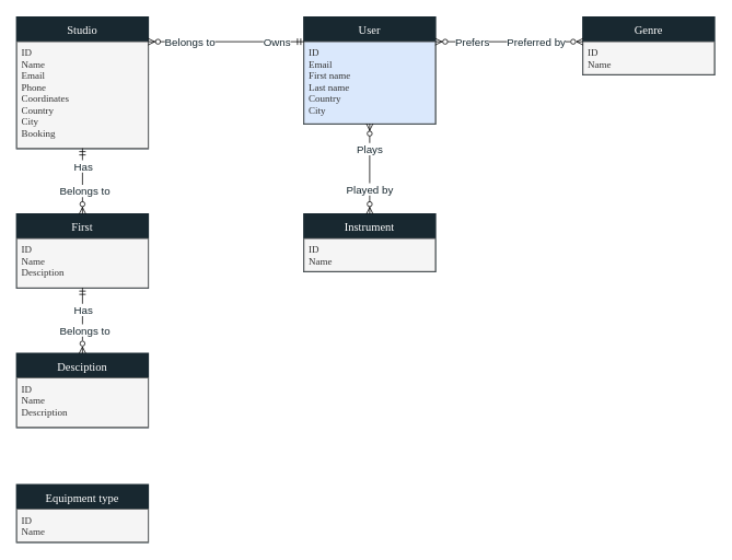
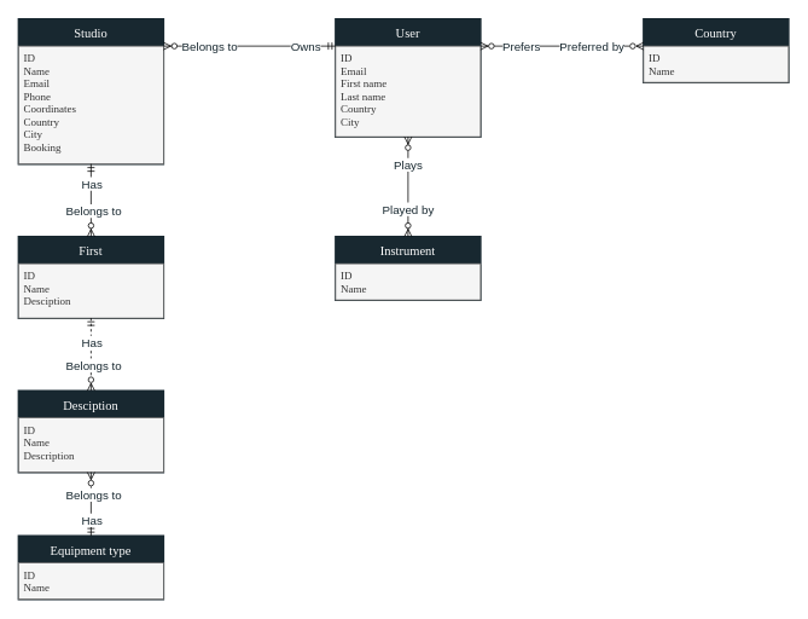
- <mxCell id="6" value="Genre" style="swimlane;childLayout=stackLayout;horizontal=1;startSize=30;horizontalStack=0;rounded=0;fontSize=14;fontStyle=0;strokeWidth=2;resizeParent=0;resizeLast=1;shadow=0;dashed=0;align=center;fillColor=#182830;strokeColor=#182830;arcSize=0;fontFamily=Poppins;fontSource=https%3A%2F%2Ffonts.googleapis.com%2Fcss%3Ffamily%3DPoppins;fontColor=#FFFFFF;swimlaneLine=1;glass=0;sketch=0;" parent="1" vertex="1"><mxGeometry x="710" y="20" width="160" height="70" as="geometry" /></mxCell>
+ <mxCell id="6" value="Country" style="swimlane;childLayout=stackLayout;horizontal=1;startSize=30;horizontalStack=0;rounded=0;fontSize=14;fontStyle=0;strokeWidth=2;resizeParent=0;resizeLast=1;shadow=0;dashed=0;align=center;fillColor=#182830;strokeColor=#182830;arcSize=0;fontFamily=Poppins;fontSource=https%3A%2F%2Ffonts.googleapis.com%2Fcss%3Ffamily%3DPoppins;fontColor=#FFFFFF;swimlaneLine=1;glass=0;sketch=0;" parent="1" vertex="1"><mxGeometry x="710" y="20" width="160" height="70" as="geometry" /></mxCell>
- <mxCell id="3" value="ID&#10;Email&#10;First name&#10;Last name&#10;Country&#10;City" style="align=left;strokeColor=#666666;fillColor=#dae8fc;spacingLeft=4;fontSize=12;verticalAlign=top;resizable=0;rotatable=0;part=1;fontFamily=Poppins;fontSource=https%3A%2F%2Ffonts.googleapis.com%2Fcss%3Ffamily%3DPoppins;fontColor=#333333;" parent="2" vertex="1"><mxGeometry y="30" width="160" height="100" as="geometry" /></mxCell>
+ <mxCell id="3" value="ID&#10;Email&#10;First name&#10;Last name&#10;Country&#10;City" style="align=left;strokeColor=#666666;fillColor=#f5f5f5;spacingLeft=4;fontSize=12;verticalAlign=top;resizable=0;rotatable=0;part=1;fontFamily=Poppins;fontSource=https%3A%2F%2Ffonts.googleapis.com%2Fcss%3Ffamily%3DPoppins;fontColor=#333333;" parent="2" vertex="1"><mxGeometry y="30" width="160" height="100" as="geometry" /></mxCell>
- <mxCell id="20" value="" style="fontSize=12;html=1;endArrow=ERzeroToMany;startArrow=ERmandOne;rounded=0;fontColor=#182830;exitX=0.5;exitY=1;exitDx=0;exitDy=0;entryX=0.5;entryY=0;entryDx=0;entryDy=0;edgeStyle=orthogonalEdgeStyle;startFill=0;endFill=0;" parent="1" source="13" target="10" edge="1"><mxGeometry width="100" height="100" relative="1" as="geometry"><mxPoint x="100" y="336" as="sourcePoint" /><mxPoint x="100" y="416" as="targetPoint" /></mxGeometry></mxCell>
+ <mxCell id="20" value="" style="fontSize=12;html=1;endArrow=ERzeroToMany;startArrow=ERmandOne;rounded=0;fontColor=#182830;exitX=0.5;exitY=1;exitDx=0;exitDy=0;entryX=0.5;entryY=0;entryDx=0;entryDy=0;edgeStyle=orthogonalEdgeStyle;startFill=0;endFill=0;dashed=1;" parent="1" source="13" target="10" edge="1"><mxGeometry width="100" height="100" relative="1" as="geometry"><mxPoint x="100" y="336" as="sourcePoint" /><mxPoint x="100" y="416" as="targetPoint" /></mxGeometry></mxCell>
+ <mxCell id="31" value="" style="fontSize=12;html=1;endArrow=ERzeroToMany;startArrow=ERmandOne;rounded=0;fontColor=#182830;exitX=0.5;exitY=0;exitDx=0;exitDy=0;edgeStyle=orthogonalEdgeStyle;entryX=0.5;entryY=1;entryDx=0;entryDy=0;endFill=0;" parent="1" source="29" target="11" edge="1"><mxGeometry width="100" height="100" relative="1" as="geometry"><mxPoint x="-30" y="540" as="sourcePoint" /><mxPoint x="70" y="530" as="targetPoint" /></mxGeometry></mxCell>
+ <mxCell id="32" value="Has" style="edgeLabel;html=1;align=center;verticalAlign=middle;resizable=0;points=[];fontSize=13;fontColor=#182830;labelBackgroundColor=#FFFFFF;" parent="31" vertex="1" connectable="0"><mxGeometry x="-0.551" relative="1" as="geometry"><mxPoint y="-2" as="offset" /></mxGeometry></mxCell>
+ <mxCell id="33" value="Belongs to" style="edgeLabel;html=1;align=center;verticalAlign=middle;resizable=0;points=[];fontSize=13;fontColor=#182830;labelBackgroundColor=#FFFFFF;" parent="31" vertex="1" connectable="0"><mxGeometry x="0.696" relative="1" as="geometry"><mxPoint x="2" y="13" as="offset" /></mxGeometry></mxCell>
